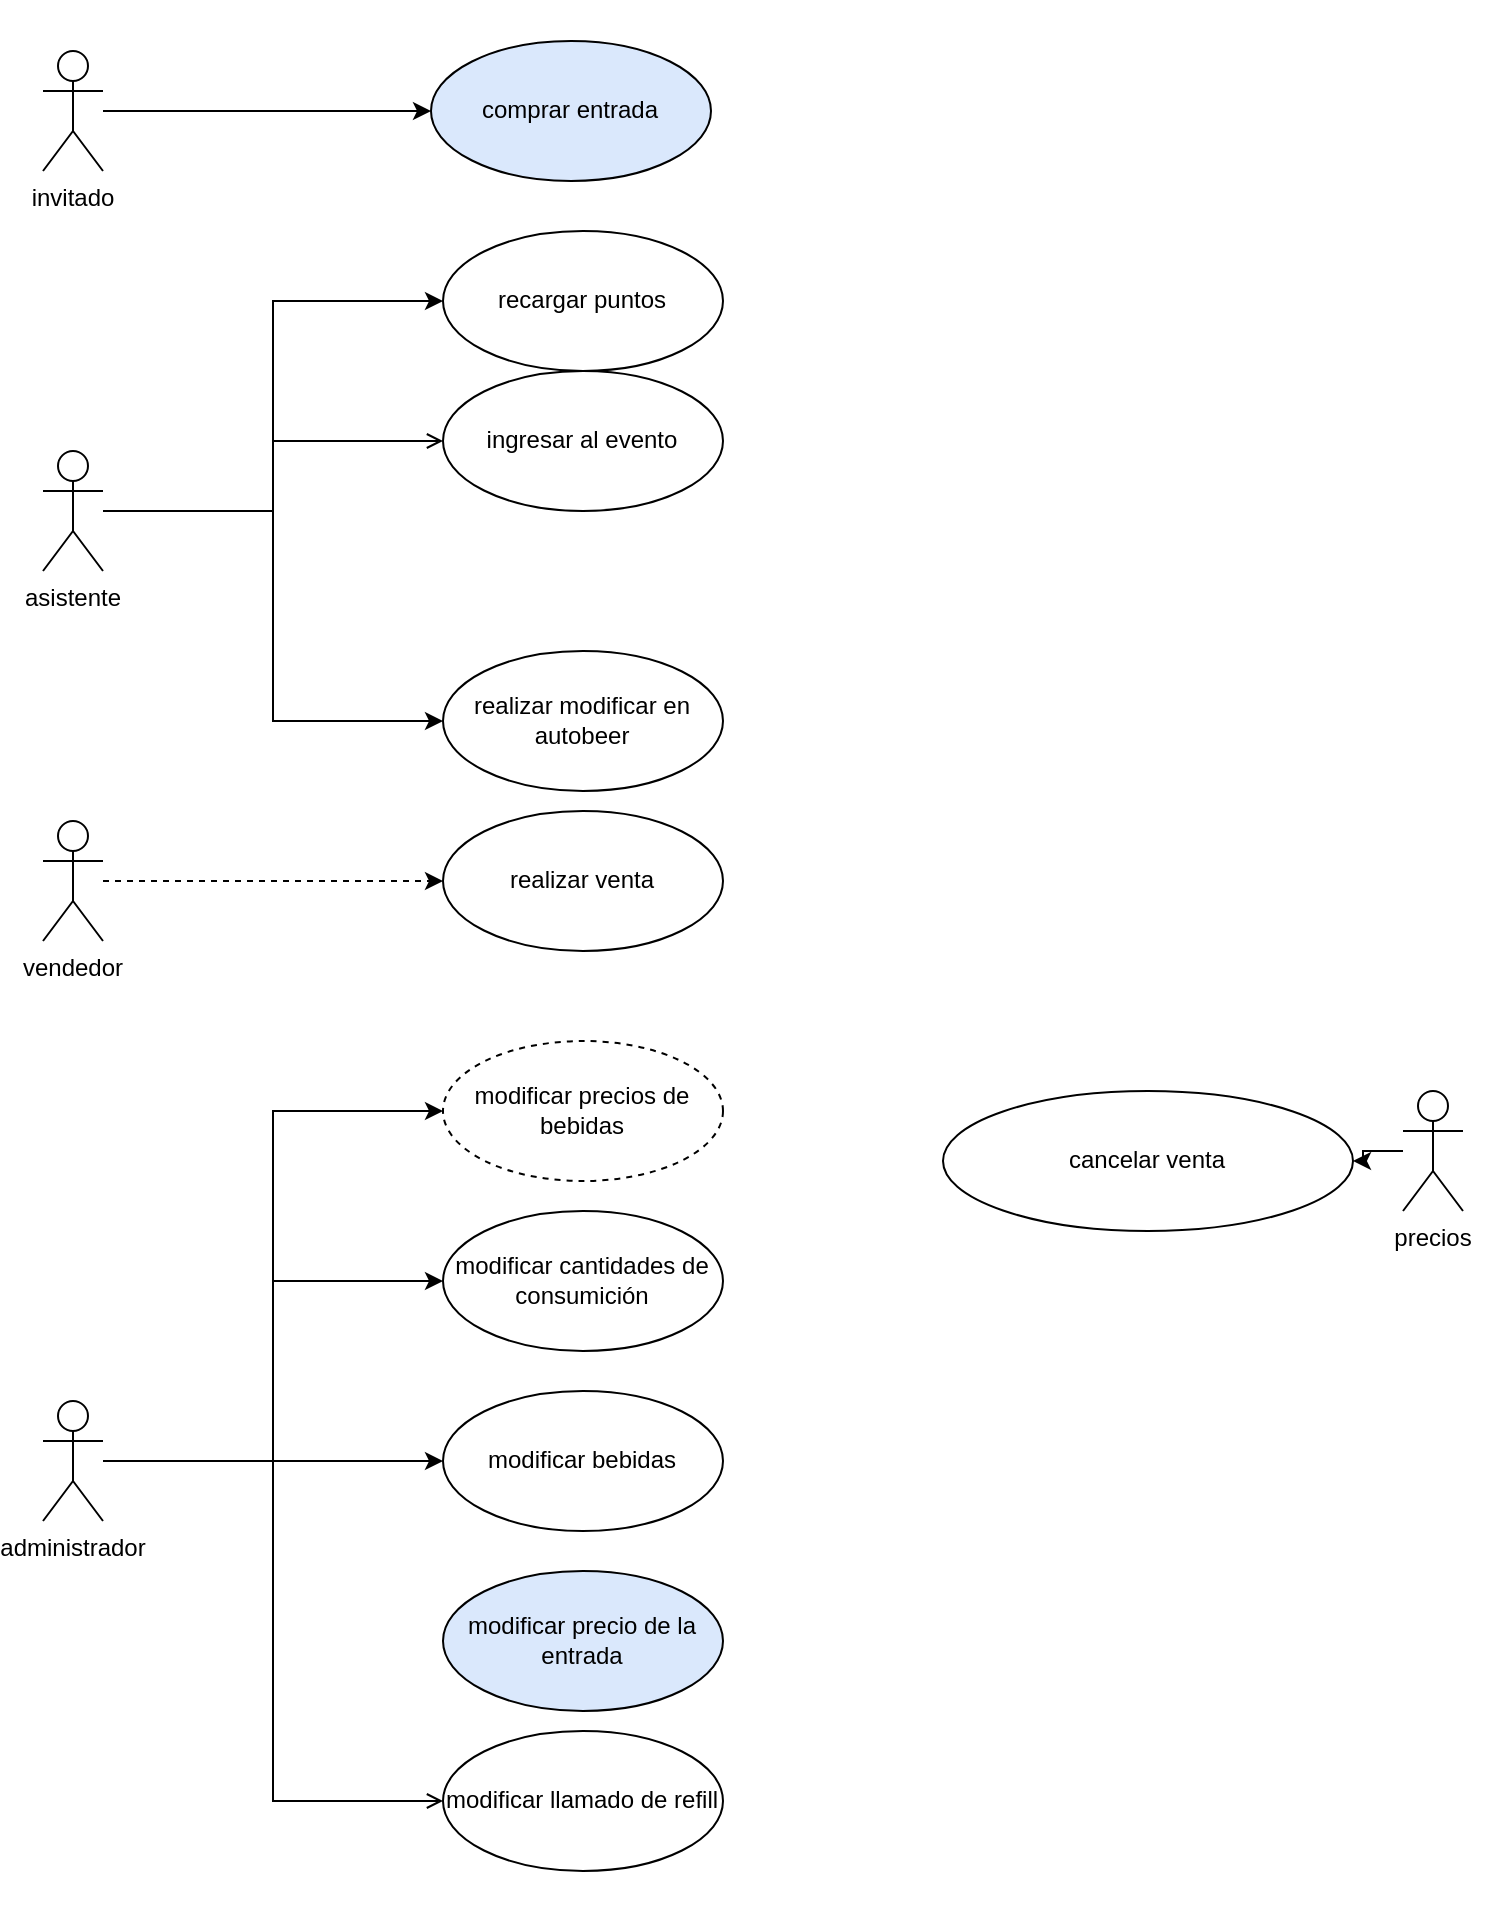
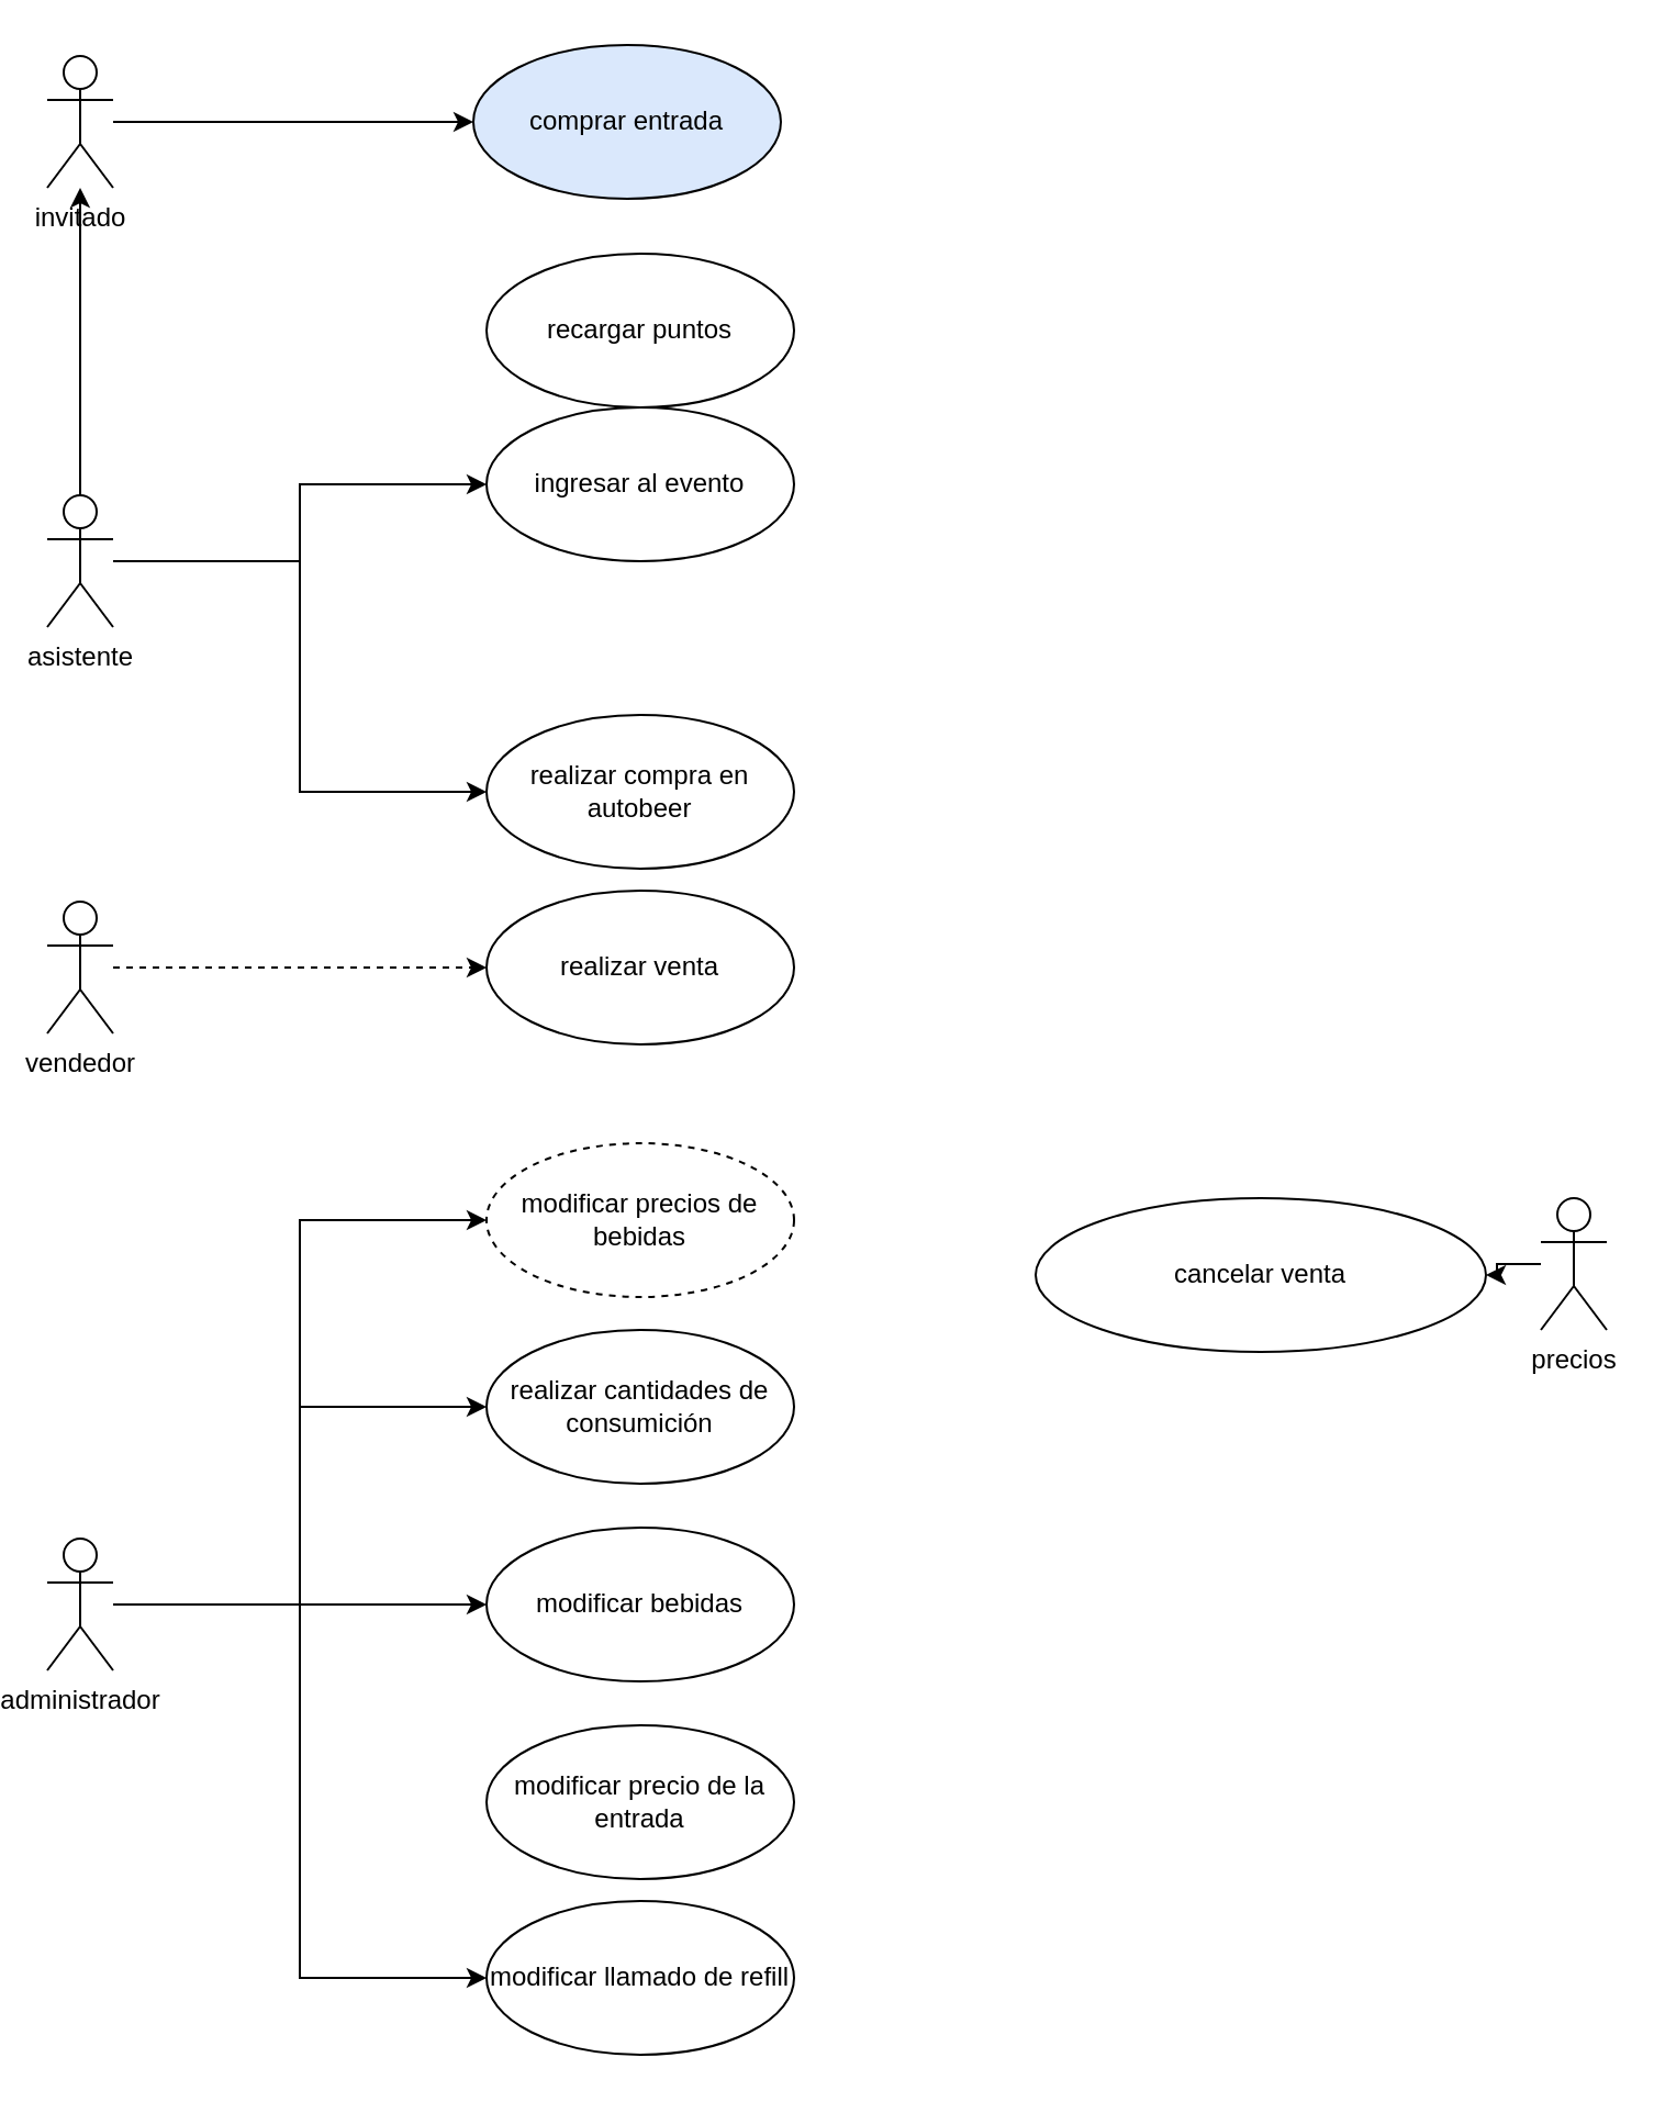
- <mxCell id="6" style="edgeStyle=orthogonalEdgeStyle;rounded=0;orthogonalLoop=1;jettySize=auto;html=1;entryX=0;entryY=0.5;entryDx=0;entryDy=0;" edge="1" parent="1" source="8" target="9"><mxGeometry relative="1" as="geometry" /></mxCell>
+ <mxCell id="6" style="edgeStyle=orthogonalEdgeStyle;rounded=0;orthogonalLoop=1;jettySize=auto;html=1;" edge="1" parent="1" source="8" target="3"><mxGeometry relative="1" as="geometry" /></mxCell>
- <mxCell id="7" style="edgeStyle=orthogonalEdgeStyle;rounded=0;orthogonalLoop=1;jettySize=auto;html=1;entryX=0;entryY=0.5;entryDx=0;entryDy=0;endArrow=open;" edge="1" parent="1" source="8" target="23"><mxGeometry relative="1" as="geometry" /></mxCell>
+ <mxCell id="7" style="edgeStyle=orthogonalEdgeStyle;rounded=0;orthogonalLoop=1;jettySize=auto;html=1;entryX=0;entryY=0.5;entryDx=0;entryDy=0;" edge="1" parent="1" source="8" target="23"><mxGeometry relative="1" as="geometry" /></mxCell>
- <mxCell id="12" value="realizar modificar en autobeer" style="ellipse;whiteSpace=wrap;html=1;" vertex="1" parent="1"><mxGeometry x="220" y="325" width="140" height="70" as="geometry" /></mxCell>
+ <mxCell id="12" value="realizar compra en autobeer" style="ellipse;whiteSpace=wrap;html=1;" vertex="1" parent="1"><mxGeometry x="220" y="325" width="140" height="70" as="geometry" /></mxCell>
- <mxCell id="20" value="modificar cantidades de consumición" style="ellipse;whiteSpace=wrap;html=1;" vertex="1" parent="1"><mxGeometry x="220" y="605" width="140" height="70" as="geometry" /></mxCell>
+ <mxCell id="20" value="realizar cantidades de consumición" style="ellipse;whiteSpace=wrap;html=1;" vertex="1" parent="1"><mxGeometry x="220" y="605" width="140" height="70" as="geometry" /></mxCell>
- <mxCell id="22" value="modificar precio de la entrada" style="ellipse;whiteSpace=wrap;html=1;fillColor=#dae8fc;" vertex="1" parent="1"><mxGeometry x="220" y="785" width="140" height="70" as="geometry" /></mxCell>
+ <mxCell id="22" value="modificar precio de la entrada" style="ellipse;whiteSpace=wrap;html=1;" vertex="1" parent="1"><mxGeometry x="220" y="785" width="140" height="70" as="geometry" /></mxCell>
- <mxCell id="17" style="edgeStyle=orthogonalEdgeStyle;rounded=0;orthogonalLoop=1;jettySize=auto;html=1;entryX=0;entryY=0.5;entryDx=0;entryDy=0;endArrow=open;" edge="1" parent="1" source="19" target="24"><mxGeometry relative="1" as="geometry" /></mxCell>
+ <mxCell id="17" style="edgeStyle=orthogonalEdgeStyle;rounded=0;orthogonalLoop=1;jettySize=auto;html=1;entryX=0;entryY=0.5;entryDx=0;entryDy=0;" edge="1" parent="1" source="19" target="24"><mxGeometry relative="1" as="geometry" /></mxCell>
